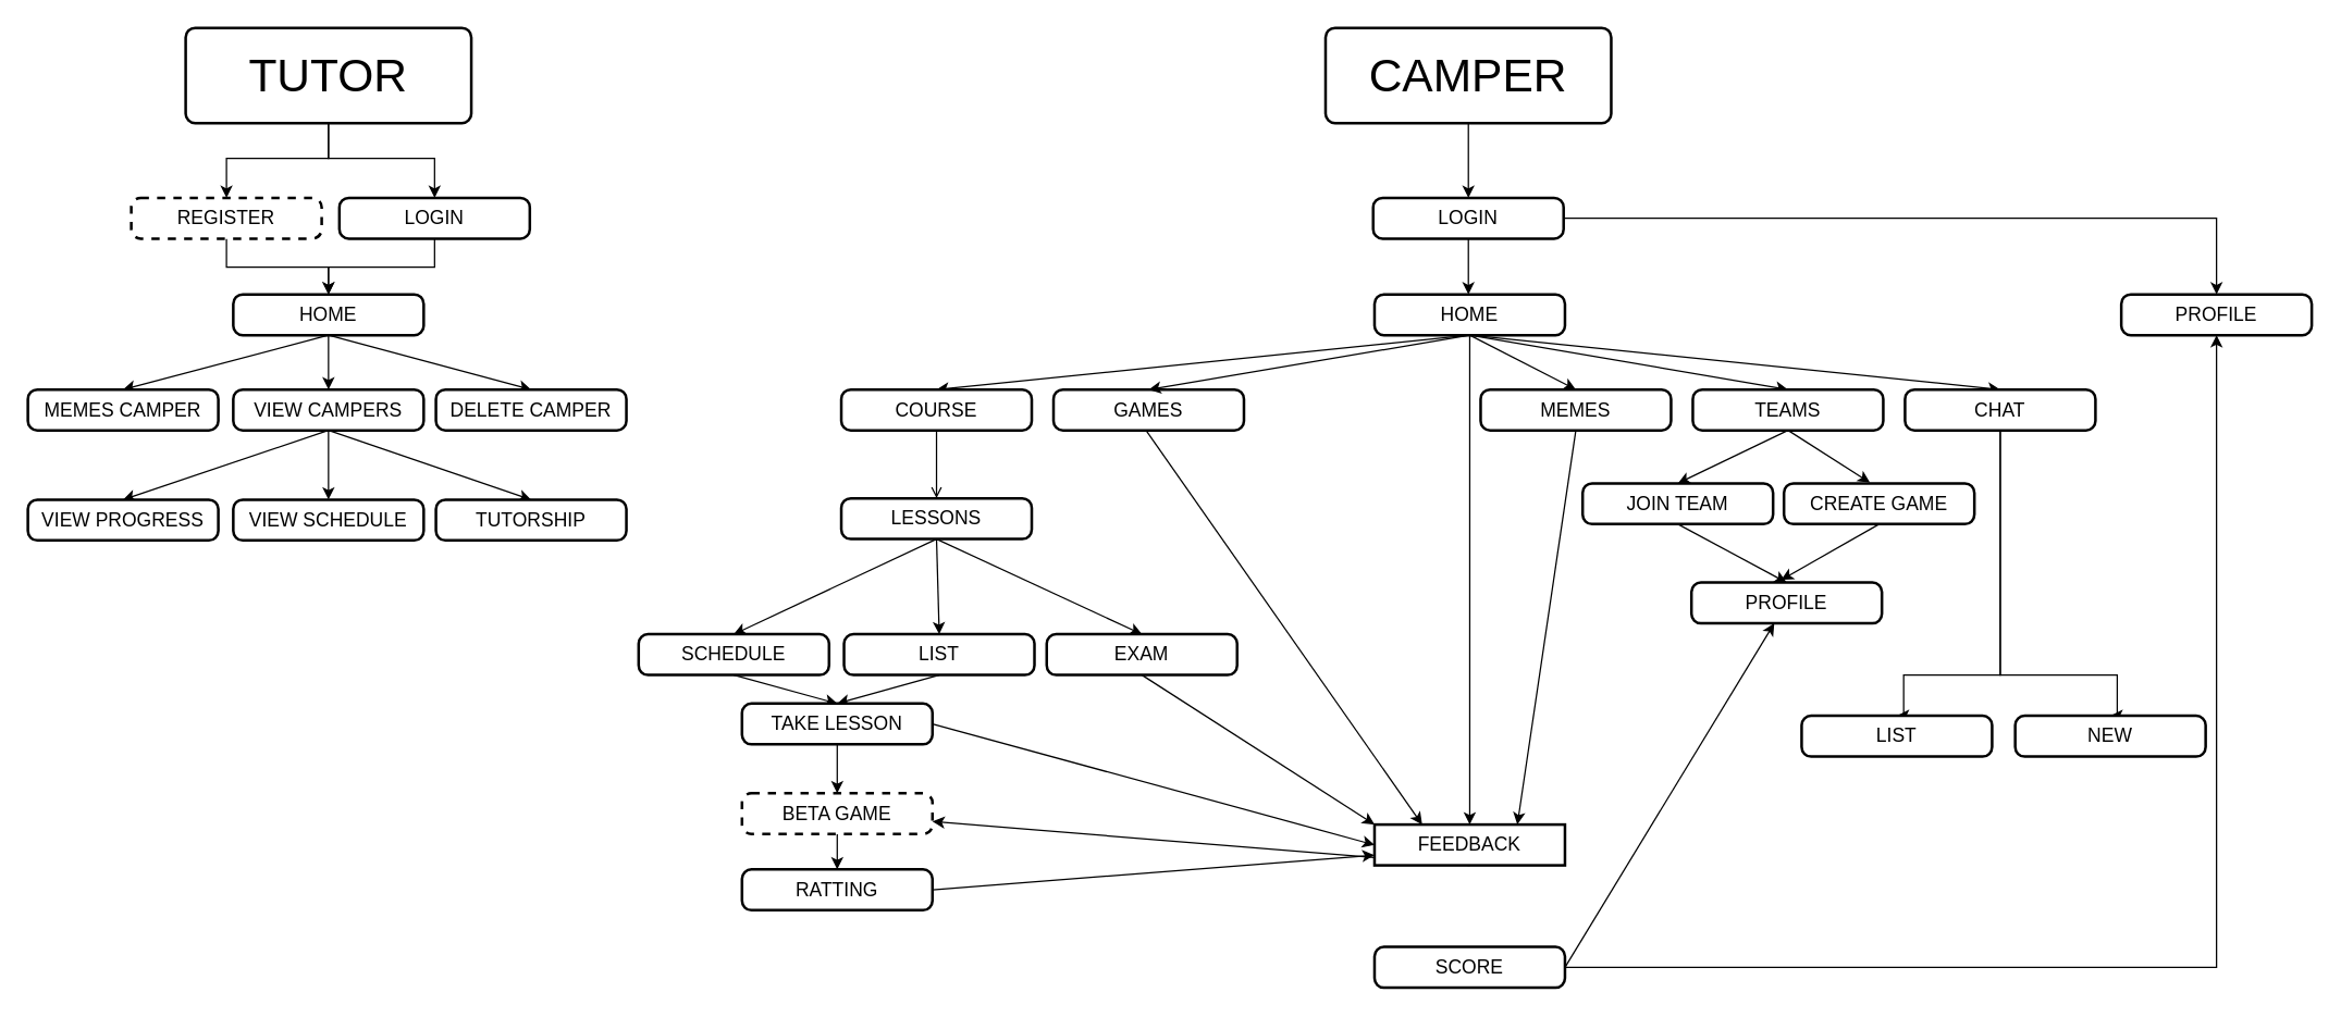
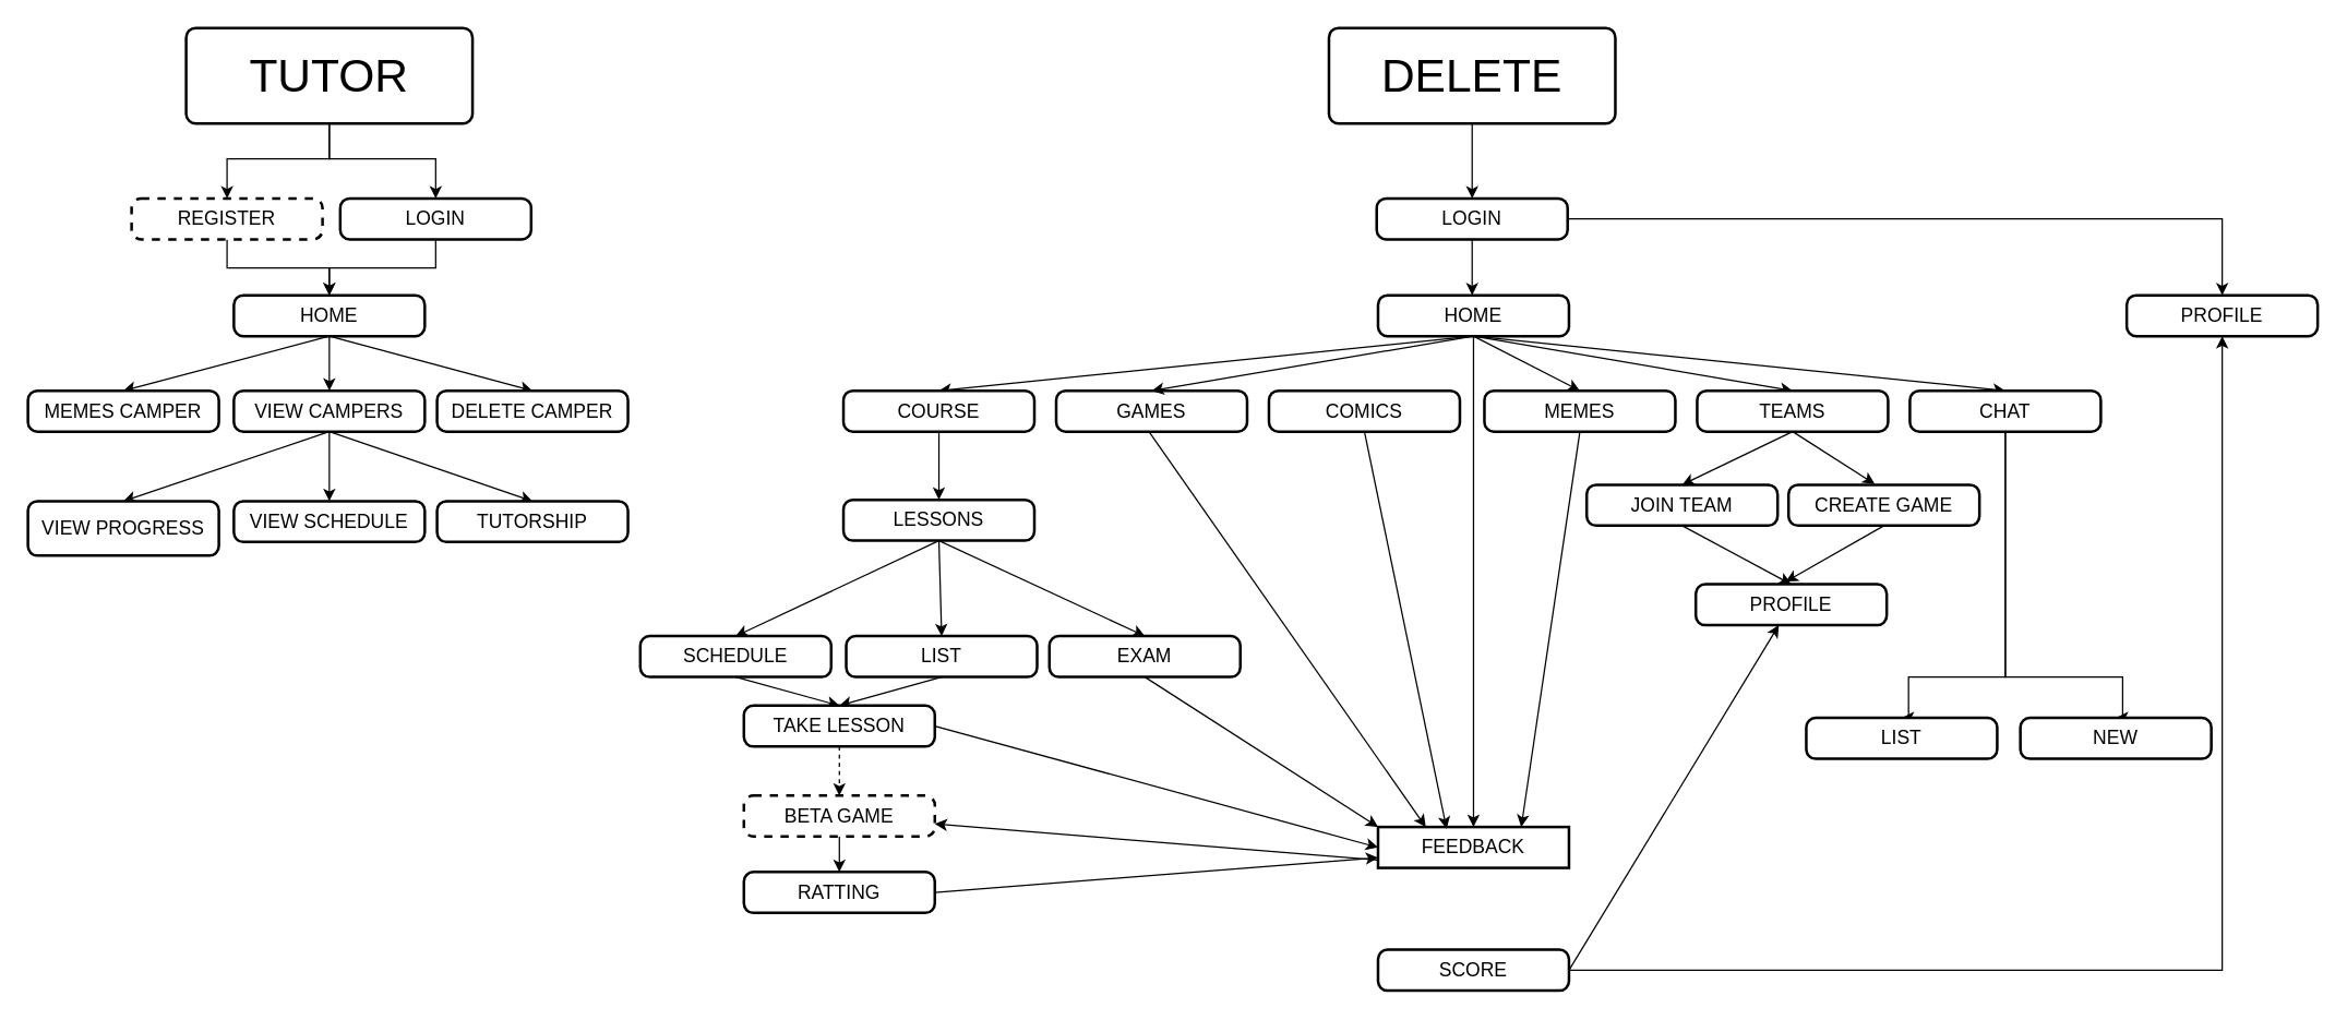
- <mxCell id="27" value="&lt;font style=&quot;font-size: 34px&quot;&gt;CAMPER&lt;/font&gt;" style="rounded=1;whiteSpace=wrap;html=1;absoluteArcSize=1;arcSize=14;strokeWidth=2;" vertex="1" parent="1"><mxGeometry x="974" y="20" width="210" height="70" as="geometry" /></mxCell>
+ <mxCell id="27" value="&lt;font style=&quot;font-size: 34px&quot;&gt;DELETE&lt;/font&gt;" style="rounded=1;whiteSpace=wrap;html=1;absoluteArcSize=1;arcSize=14;strokeWidth=2;" vertex="1" parent="1"><mxGeometry x="974" y="20" width="210" height="70" as="geometry" /></mxCell>
+ <mxCell id="70" value="&lt;span style=&quot;font-size: 14px&quot;&gt;COMICS&lt;/span&gt;" style="rounded=1;whiteSpace=wrap;html=1;absoluteArcSize=1;arcSize=14;strokeWidth=2;" vertex="1" parent="1"><mxGeometry x="930" y="286" width="140" height="30" as="geometry" /></mxCell>
- <mxCell id="64" value="" style="edgeStyle=none;rounded=0;orthogonalLoop=1;jettySize=auto;html=1;endArrow=open;" edge="1" parent="1" source="52" target="66"><mxGeometry relative="1" as="geometry" /></mxCell>
+ <mxCell id="64" value="" style="edgeStyle=none;rounded=0;orthogonalLoop=1;jettySize=auto;html=1;" edge="1" parent="1" source="52" target="66"><mxGeometry relative="1" as="geometry" /></mxCell>
- <mxCell id="22" value="&lt;span style=&quot;font-size: 14px&quot;&gt;VIEW PROGRESS&lt;/span&gt;" style="rounded=1;whiteSpace=wrap;html=1;absoluteArcSize=1;arcSize=14;strokeWidth=2;verticalAlign=middle;" vertex="1" parent="1"><mxGeometry x="20" y="367" width="140" height="30" as="geometry" /></mxCell>
+ <mxCell id="22" value="&lt;span style=&quot;font-size: 14px&quot;&gt;VIEW PROGRESS&lt;/span&gt;" style="rounded=1;whiteSpace=wrap;html=1;absoluteArcSize=1;arcSize=14;strokeWidth=2;verticalAlign=middle;" vertex="1" parent="1"><mxGeometry x="20" y="367" width="140" height="40" as="geometry" /></mxCell>
+ <mxCell id="69" style="edgeStyle=none;rounded=0;orthogonalLoop=1;jettySize=auto;html=1;exitX=0.5;exitY=1;exitDx=0;exitDy=0;entryX=0.359;entryY=0.043;entryDx=0;entryDy=0;entryPerimeter=0;" edge="1" parent="1" source="70" target="3"><mxGeometry relative="1" as="geometry" /></mxCell>
- <mxCell id="53" style="edgeStyle=none;rounded=0;orthogonalLoop=1;jettySize=auto;html=1;exitX=0.5;exitY=1;exitDx=0;exitDy=0;entryX=0.5;entryY=0;entryDx=0;entryDy=0;" edge="1" parent="1" source="55" target="57"><mxGeometry relative="1" as="geometry" /></mxCell>
+ <mxCell id="53" style="edgeStyle=none;rounded=0;orthogonalLoop=1;jettySize=auto;html=1;exitX=0.5;exitY=1;exitDx=0;exitDy=0;entryX=0.5;entryY=0;entryDx=0;entryDy=0;dashed=1;" edge="1" parent="1" source="55" target="57"><mxGeometry relative="1" as="geometry" /></mxCell>
